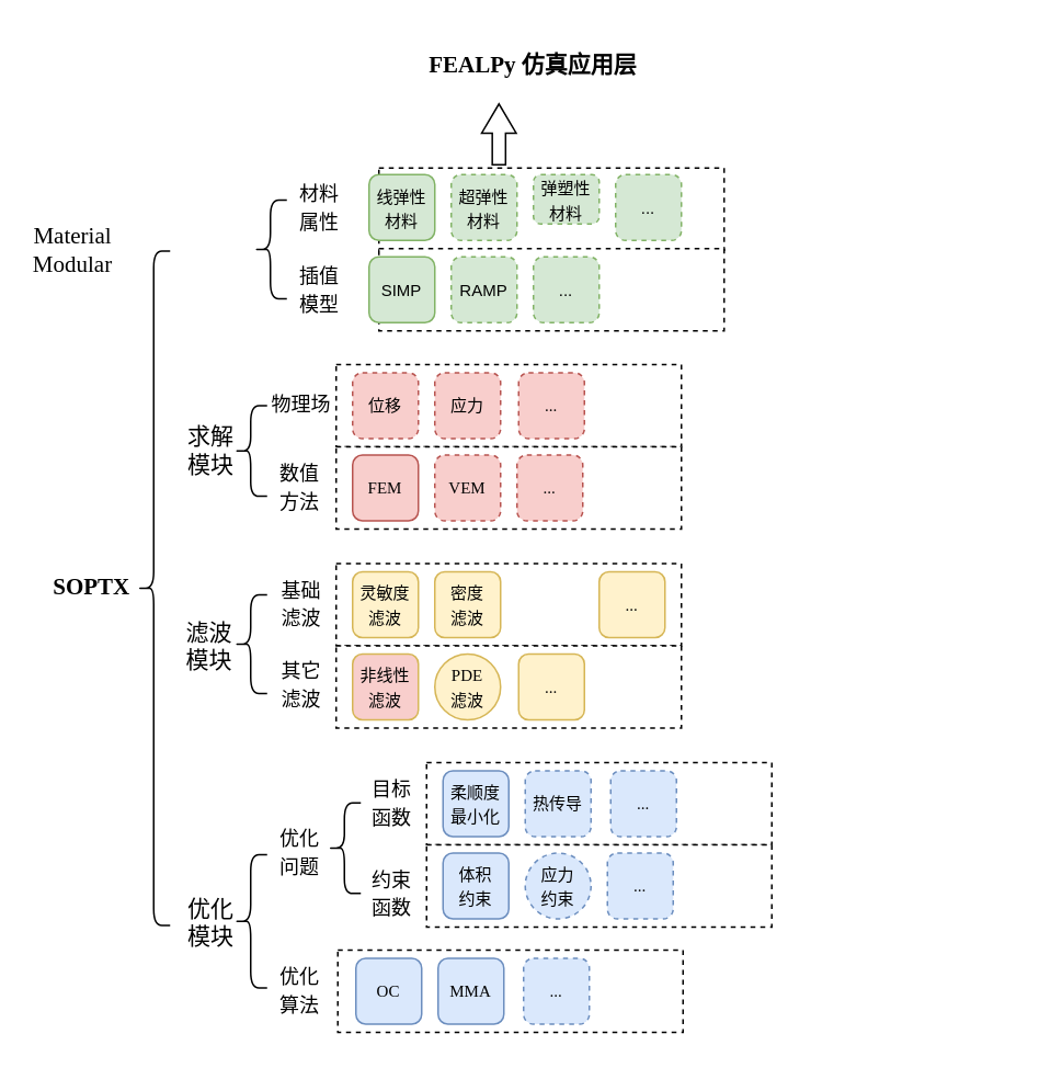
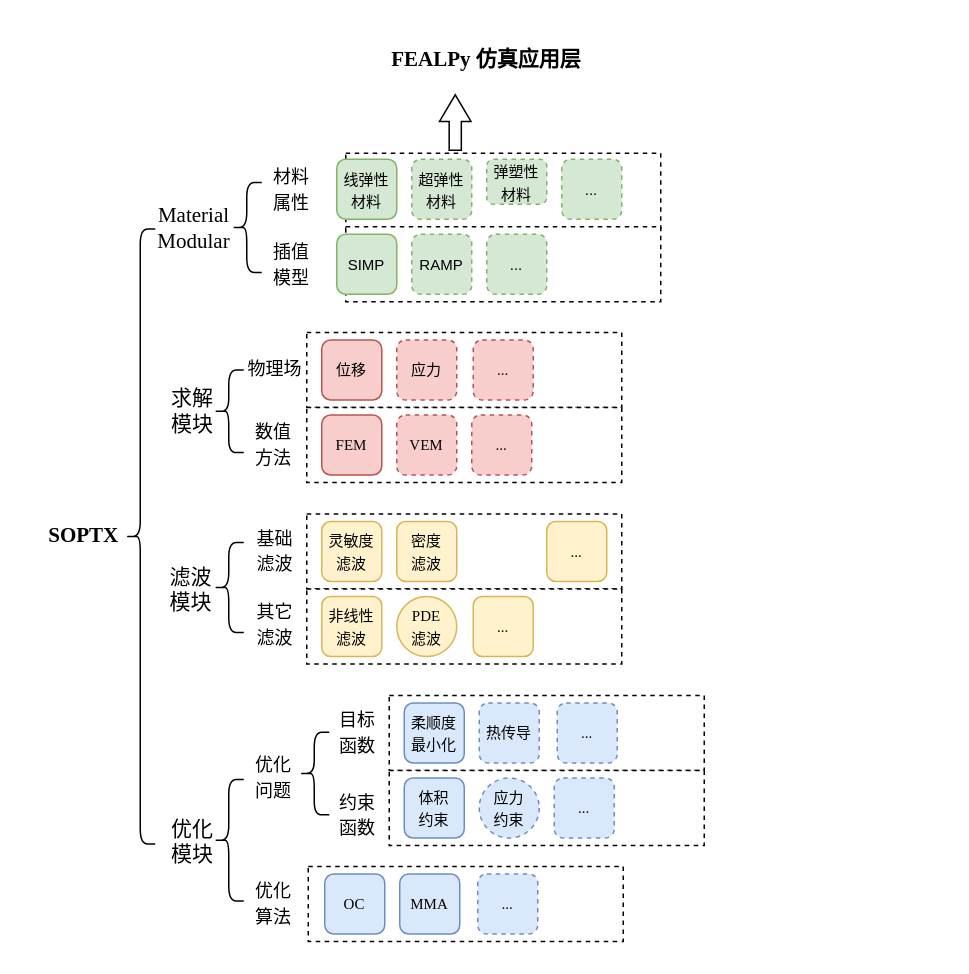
- <mxCell id="4" value="Material&lt;div&gt;Modular&lt;/div&gt;" style="text;html=1;align=center;verticalAlign=middle;whiteSpace=wrap;rounded=0;fontFamily=Times New Roman;fontSize=14;" parent="1" vertex="1"><mxGeometry x="24" y="137" width="40" height="30" as="geometry" /></mxCell>
+ <mxCell id="4" value="Material&lt;div&gt;Modular&lt;/div&gt;" style="text;html=1;align=center;verticalAlign=middle;whiteSpace=wrap;rounded=0;fontFamily=Times New Roman;fontSize=14;" parent="1" vertex="1"><mxGeometry x="109" y="137" width="40" height="30" as="geometry" /></mxCell>
- <mxCell id="48" value="&lt;span style=&quot;font-size: 10px;&quot;&gt;位移&lt;/span&gt;" style="rounded=1;whiteSpace=wrap;html=1;fillColor=#f8cecc;strokeColor=#b85450;align=center;verticalAlign=middle;fontFamily=Times New Roman;fontSize=12;fontColor=default;dashed=1;" parent="46" vertex="1"><mxGeometry x="72" y="5" width="40" height="40" as="geometry" /></mxCell>
+ <mxCell id="48" value="&lt;span style=&quot;font-size: 10px;&quot;&gt;位移&lt;/span&gt;" style="rounded=1;whiteSpace=wrap;html=1;fillColor=#f8cecc;strokeColor=#b85450;align=center;verticalAlign=middle;fontFamily=Times New Roman;fontSize=12;fontColor=default;" parent="46" vertex="1"><mxGeometry x="72" y="5" width="40" height="40" as="geometry" /></mxCell>
- <mxCell id="59" value="&lt;span style=&quot;font-size: 10px;&quot;&gt;非线性滤波&lt;/span&gt;" style="rounded=1;whiteSpace=wrap;html=1;fillColor=#f8cecc;strokeColor=#d6b656;align=center;verticalAlign=middle;fontFamily=Times New Roman;fontSize=12;fontColor=default;" parent="1" vertex="1"><mxGeometry x="214" y="397" width="40" height="40" as="geometry" /></mxCell>
+ <mxCell id="59" value="&lt;span style=&quot;font-size: 10px;&quot;&gt;非线性滤波&lt;/span&gt;" style="rounded=1;whiteSpace=wrap;html=1;fillColor=#fff2cc;strokeColor=#d6b656;align=center;verticalAlign=middle;fontFamily=Times New Roman;fontSize=12;fontColor=default;" parent="1" vertex="1"><mxGeometry x="214" y="397" width="40" height="40" as="geometry" /></mxCell>
